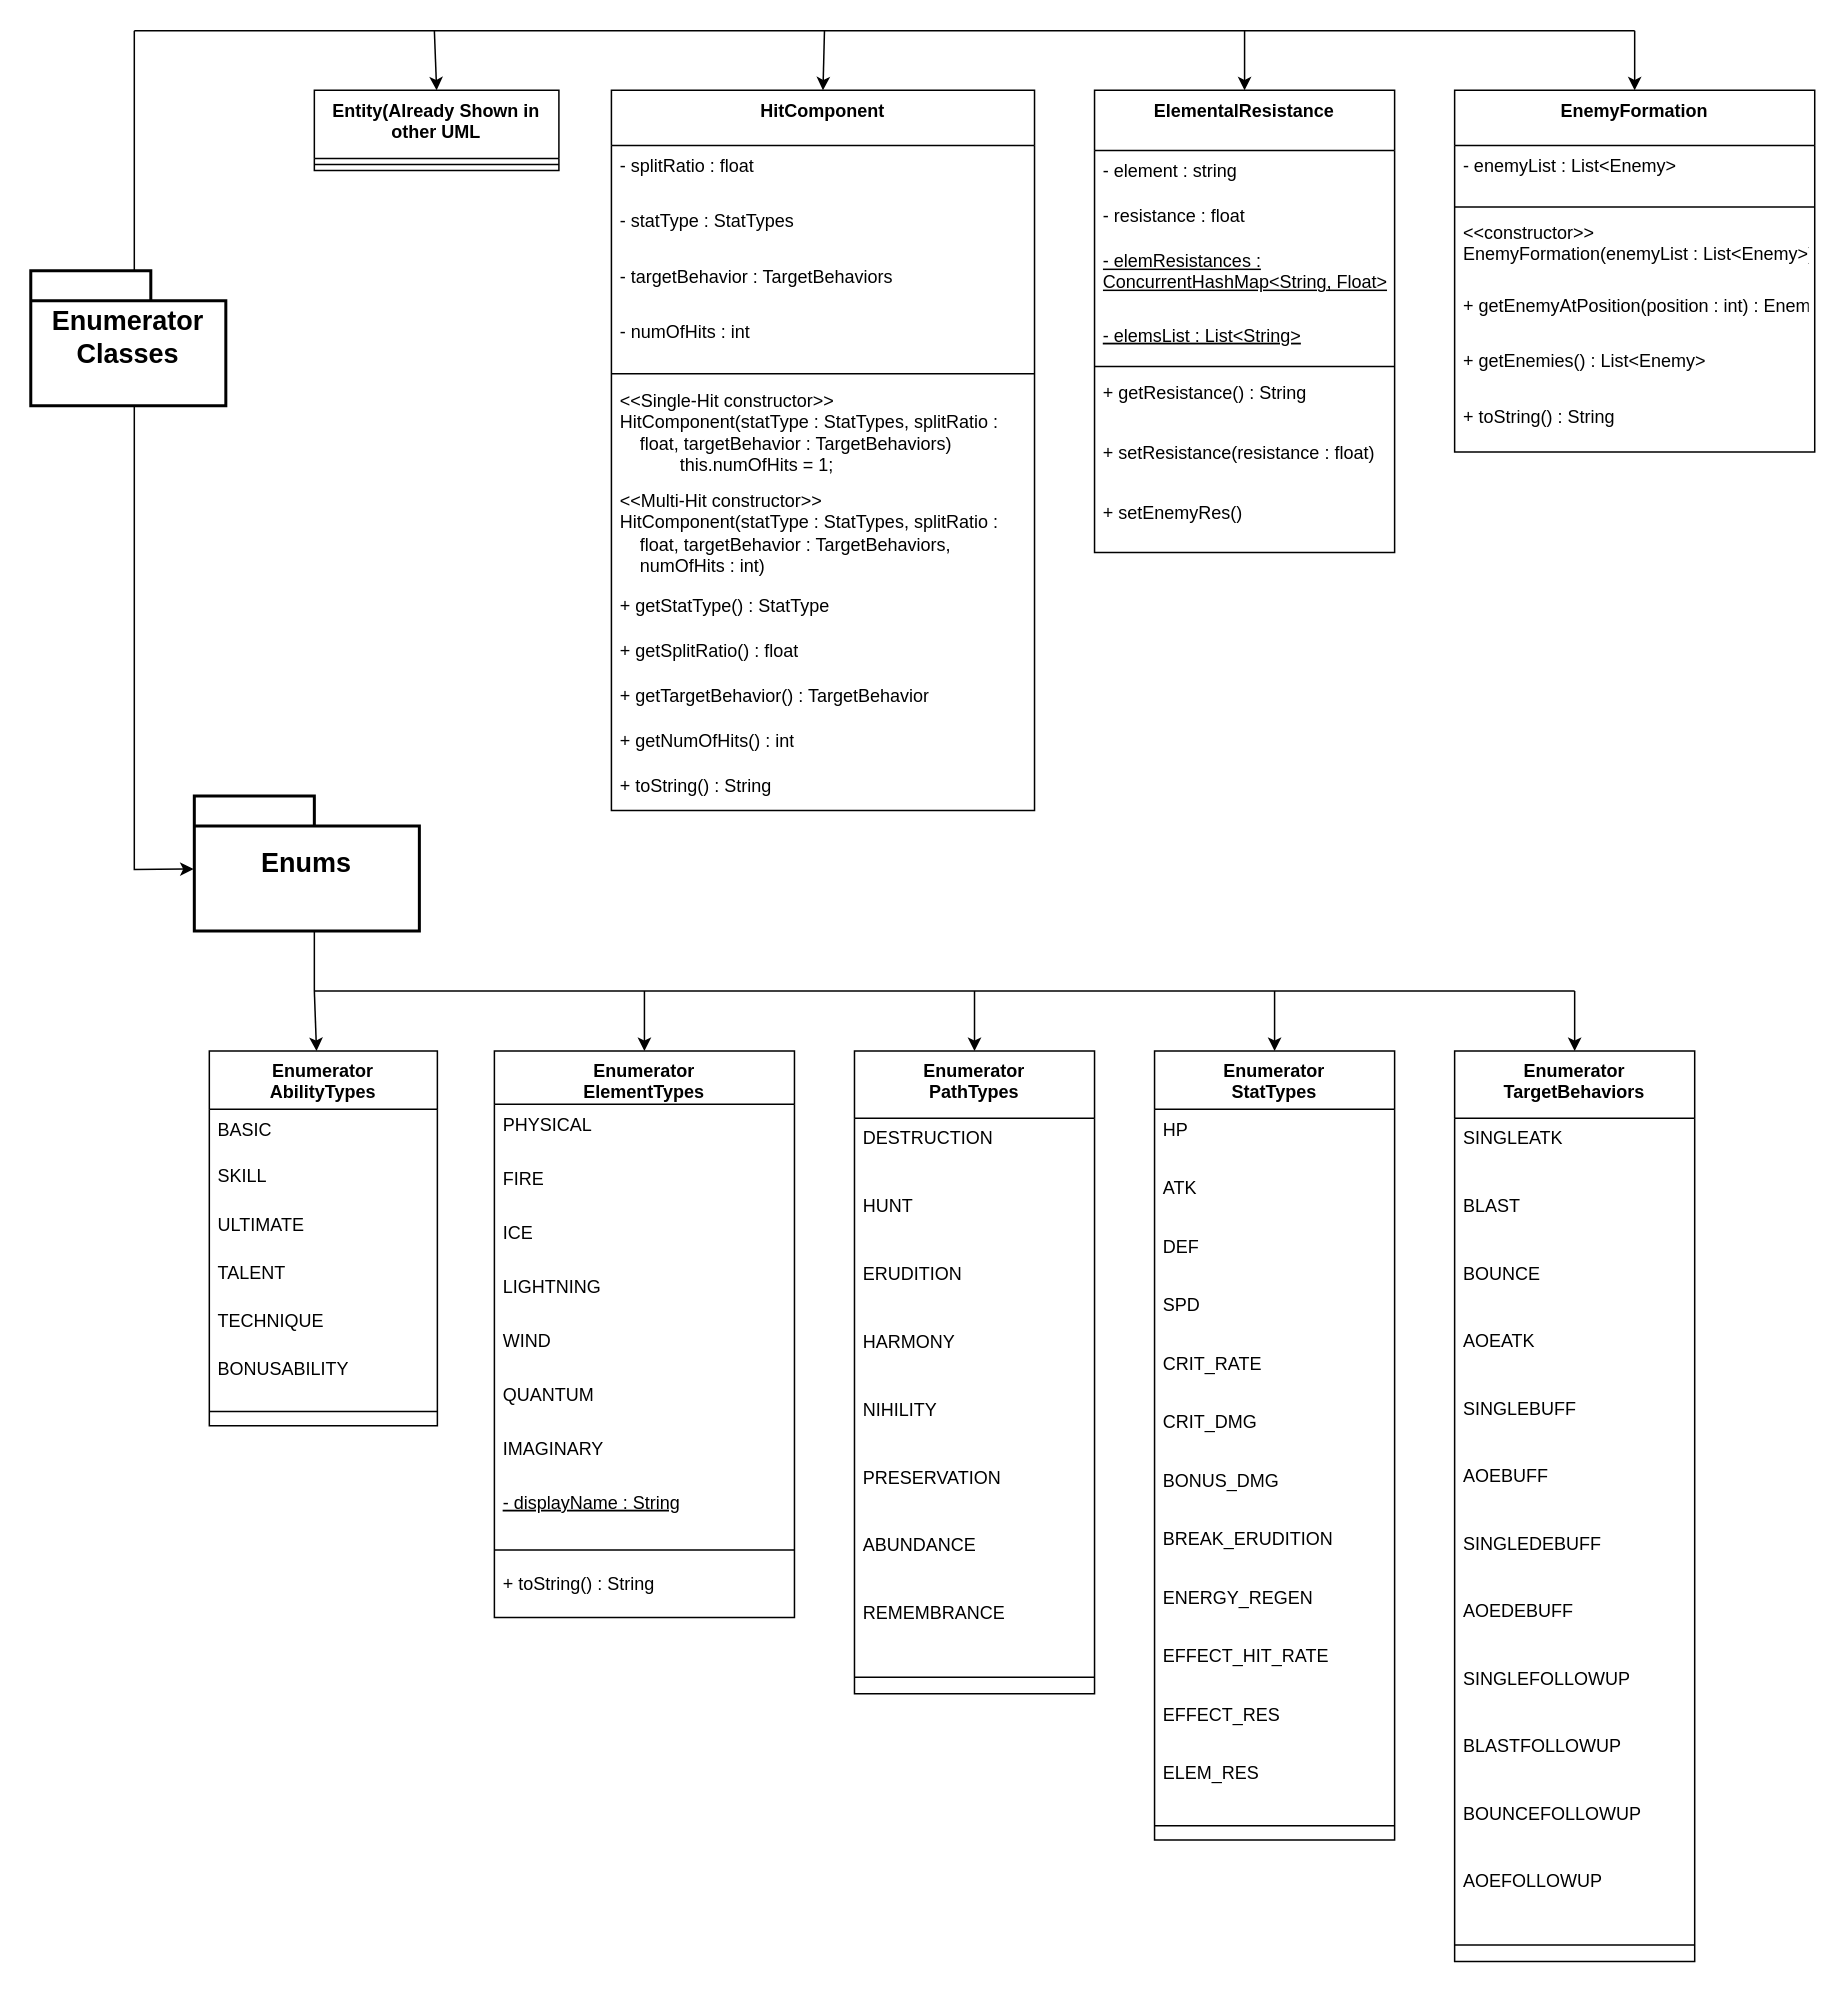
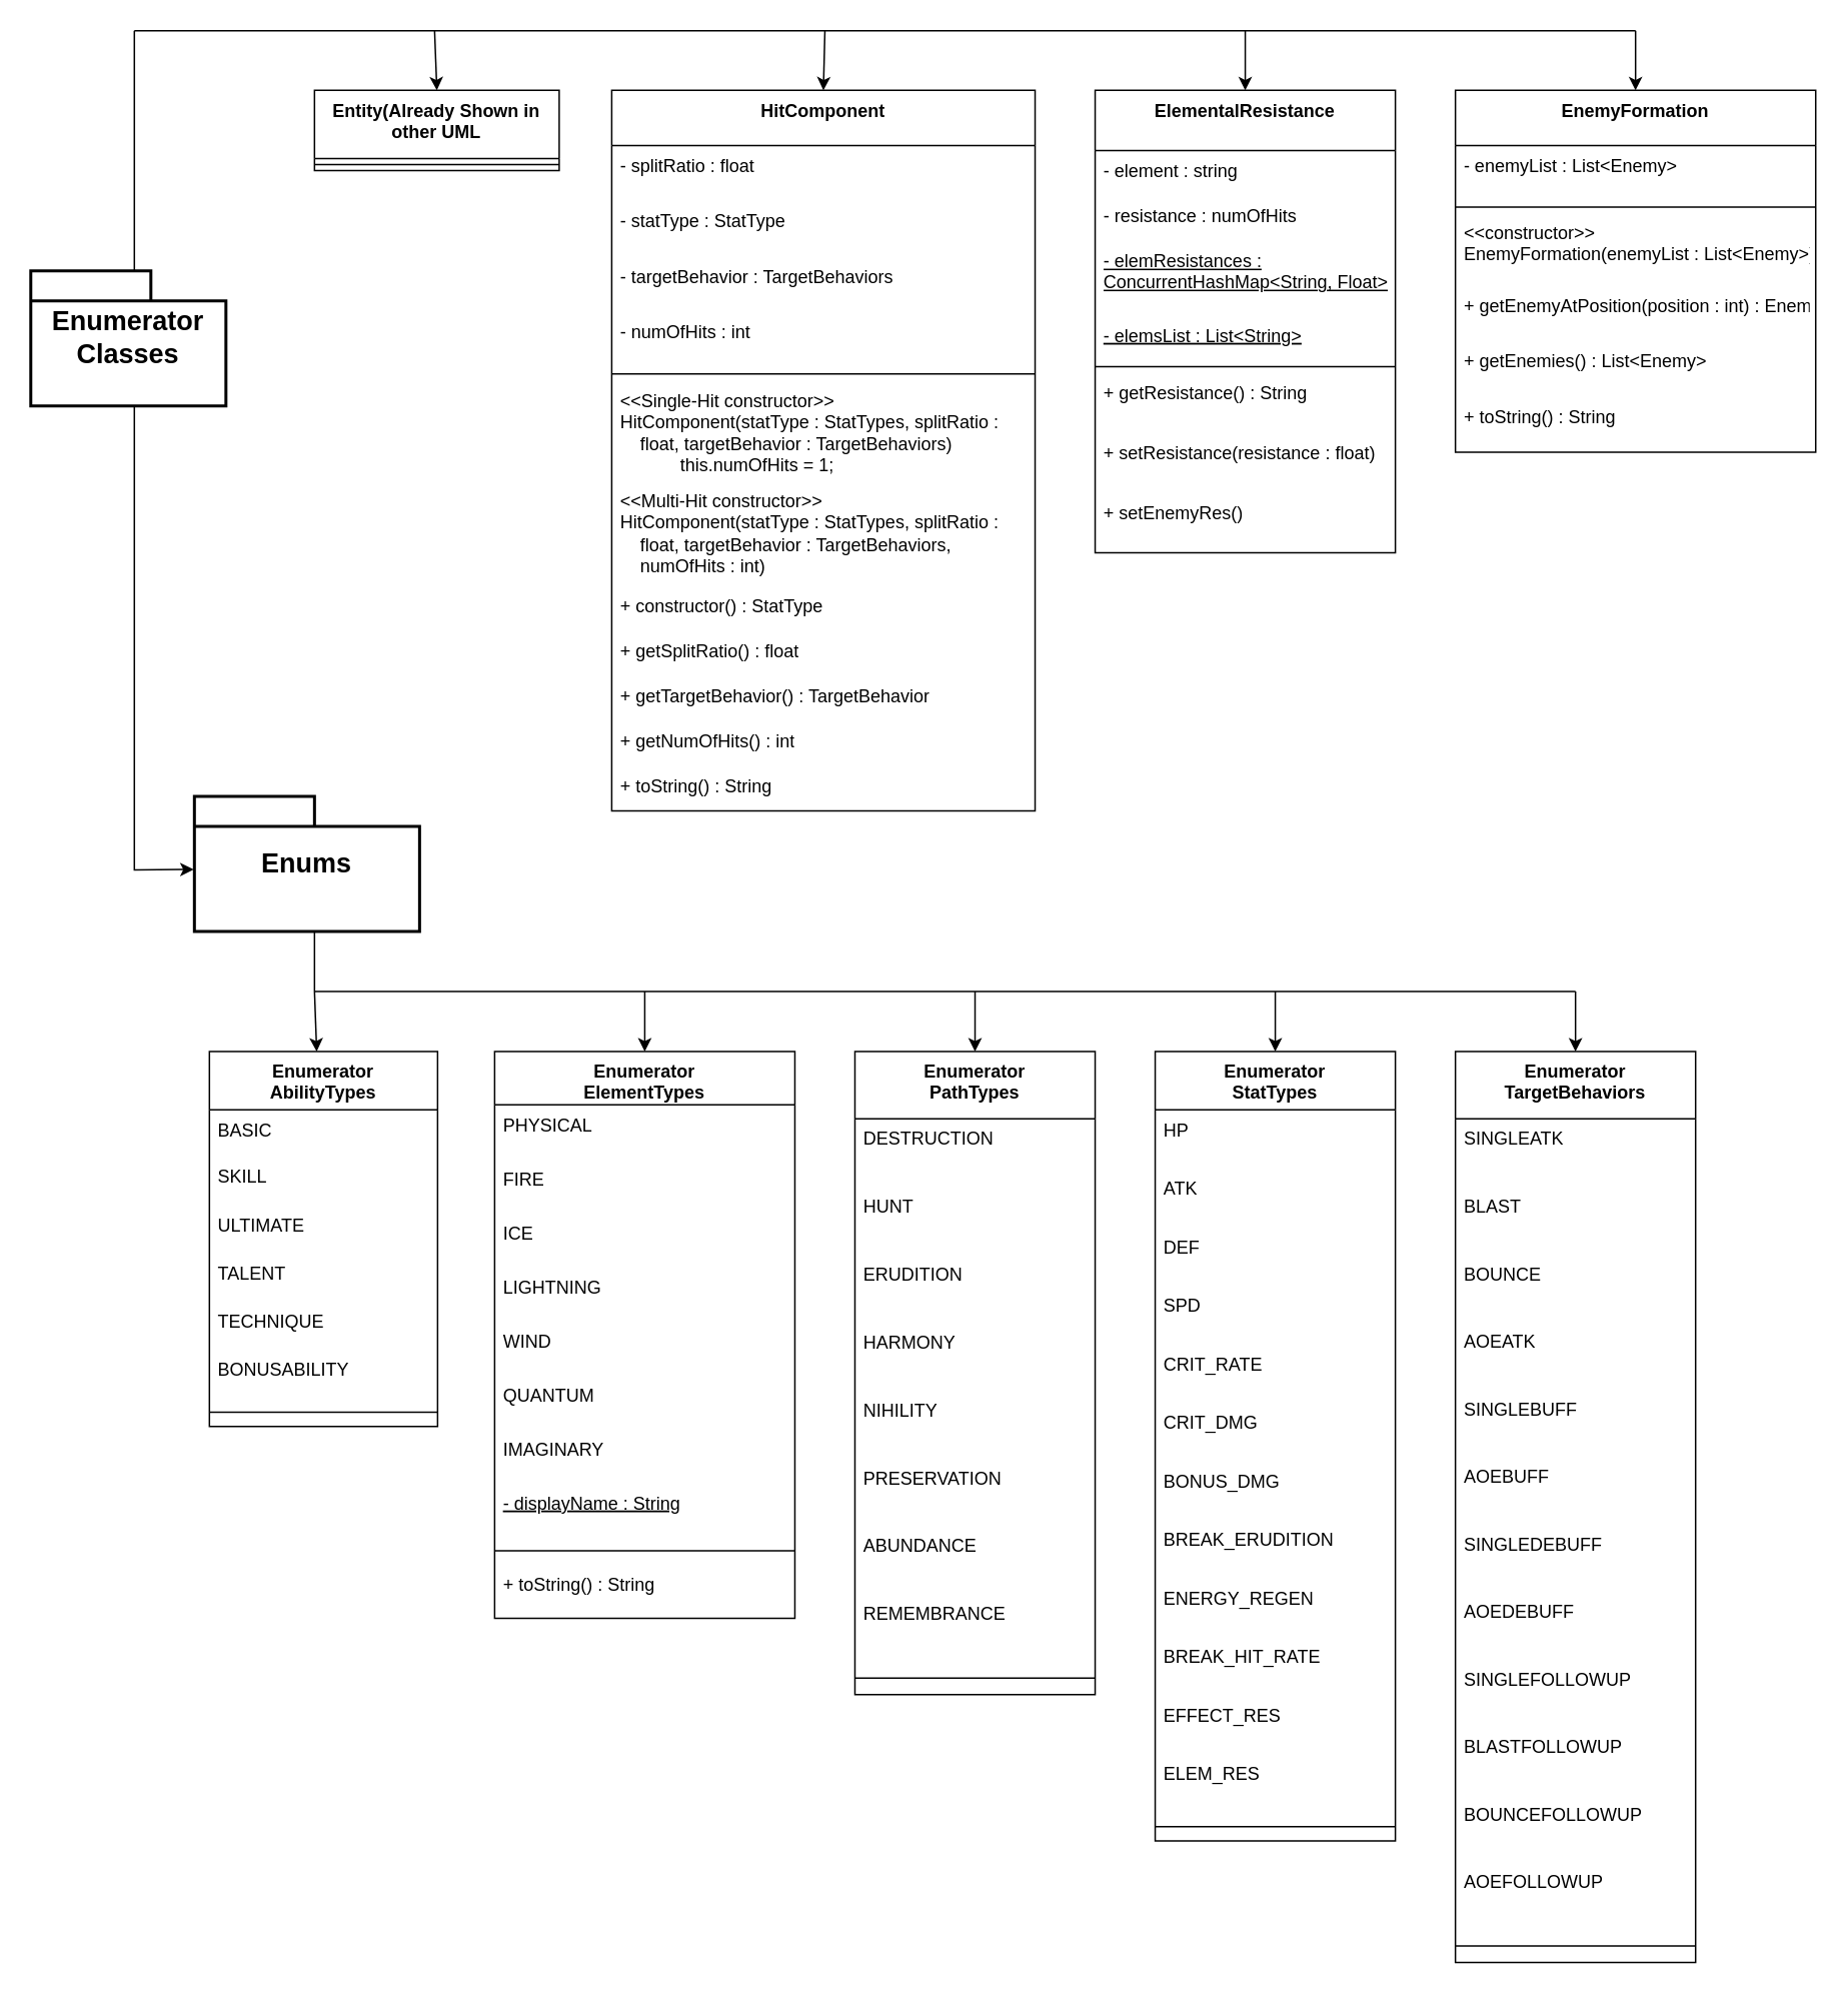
- <mxCell id="19" value="- resistance : float" style="text;strokeColor=none;fillColor=none;align=left;verticalAlign=top;spacingLeft=4;spacingRight=4;overflow=hidden;rotatable=0;points=[[0,0.5],[1,0.5]];portConstraint=eastwest;" vertex="1" parent="17"><mxGeometry y="70" width="200" height="30" as="geometry" /></mxCell>
+ <mxCell id="19" value="- resistance : numOfHits" style="text;strokeColor=none;fillColor=none;align=left;verticalAlign=top;spacingLeft=4;spacingRight=4;overflow=hidden;rotatable=0;points=[[0,0.5],[1,0.5]];portConstraint=eastwest;" vertex="1" parent="17"><mxGeometry y="70" width="200" height="30" as="geometry" /></mxCell>
- <mxCell id="6" value="- statType : StatTypes" style="text;strokeColor=none;fillColor=none;align=left;verticalAlign=top;spacingLeft=4;spacingRight=4;overflow=hidden;rotatable=0;points=[[0,0.5],[1,0.5]];portConstraint=eastwest;" parent="4" vertex="1"><mxGeometry y="73.8" width="282" height="37" as="geometry" /></mxCell>
+ <mxCell id="6" value="- statType : StatType" style="text;strokeColor=none;fillColor=none;align=left;verticalAlign=top;spacingLeft=4;spacingRight=4;overflow=hidden;rotatable=0;points=[[0,0.5],[1,0.5]];portConstraint=eastwest;" parent="4" vertex="1"><mxGeometry y="73.8" width="282" height="37" as="geometry" /></mxCell>
- <mxCell id="12" value="+ getStatType() : StatType" style="text;strokeColor=none;fillColor=none;align=left;verticalAlign=top;spacingLeft=4;spacingRight=4;overflow=hidden;rotatable=0;points=[[0,0.5],[1,0.5]];portConstraint=eastwest;whiteSpace=wrap;" vertex="1" parent="4"><mxGeometry y="330" width="282" height="30" as="geometry" /></mxCell>
+ <mxCell id="12" value="+ constructor() : StatType" style="text;strokeColor=none;fillColor=none;align=left;verticalAlign=top;spacingLeft=4;spacingRight=4;overflow=hidden;rotatable=0;points=[[0,0.5],[1,0.5]];portConstraint=eastwest;whiteSpace=wrap;" vertex="1" parent="4"><mxGeometry y="330" width="282" height="30" as="geometry" /></mxCell>
- <mxCell id="72" value="EFFECT_HIT_RATE" style="text;strokeColor=none;fillColor=none;align=left;verticalAlign=top;spacingLeft=4;spacingRight=4;overflow=hidden;rotatable=0;points=[[0,0.5],[1,0.5]];portConstraint=eastwest;" vertex="1" parent="62"><mxGeometry y="389.857" width="160" height="39" as="geometry" /></mxCell>
+ <mxCell id="72" value="BREAK_HIT_RATE" style="text;strokeColor=none;fillColor=none;align=left;verticalAlign=top;spacingLeft=4;spacingRight=4;overflow=hidden;rotatable=0;points=[[0,0.5],[1,0.5]];portConstraint=eastwest;" vertex="1" parent="62"><mxGeometry y="389.857" width="160" height="39" as="geometry" /></mxCell>
